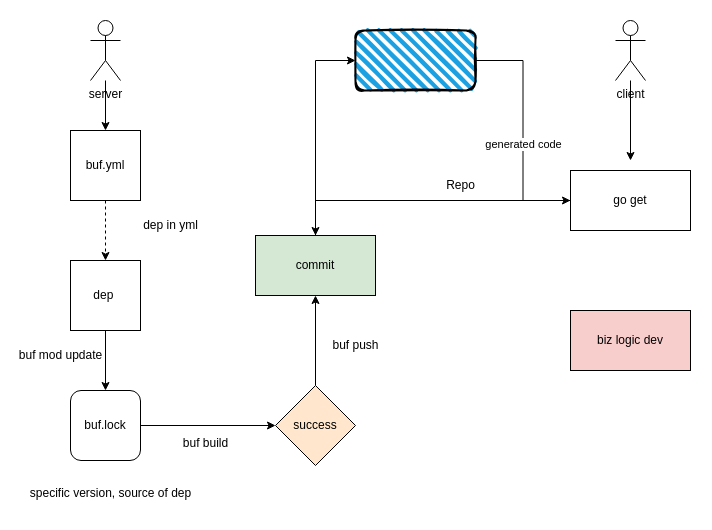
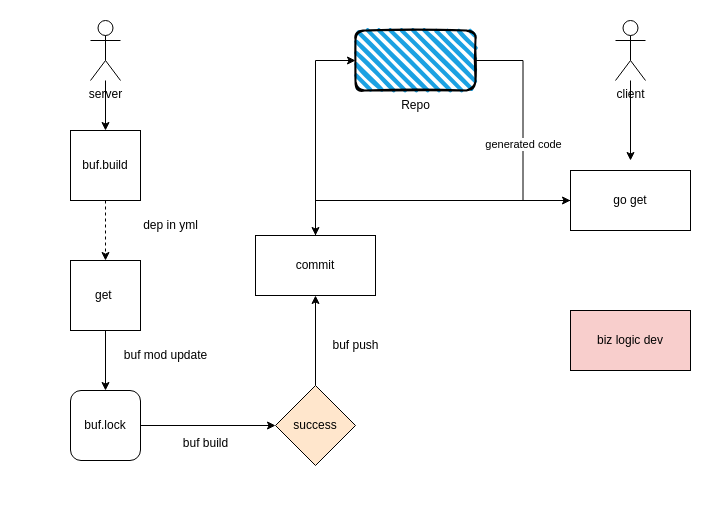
- <mxCell id="3" value="buf.yml" style="whiteSpace=wrap;html=1;aspect=fixed;direction=south;" vertex="1" parent="1"><mxGeometry x="70" y="130" width="70" height="70" as="geometry" /></mxCell>
+ <mxCell id="3" value="buf.build" style="whiteSpace=wrap;html=1;aspect=fixed;direction=south;" vertex="1" parent="1"><mxGeometry x="70" y="130" width="70" height="70" as="geometry" /></mxCell>
- <mxCell id="24" value="Repo" style="text;html=1;align=center;verticalAlign=middle;resizable=0;points=[];autosize=1;strokeColor=none;fillColor=none;" vertex="1" parent="1"><mxGeometry x="435" y="170" width="50" height="30" as="geometry" /></mxCell>
+ <mxCell id="24" value="Repo" style="text;html=1;align=center;verticalAlign=middle;resizable=0;points=[];autosize=1;strokeColor=none;fillColor=none;" vertex="1" parent="1"><mxGeometry x="390" y="90" width="50" height="30" as="geometry" /></mxCell>
- <mxCell id="16" value="commit" style="whiteSpace=wrap;html=1;fillColor=#d5e8d4;" vertex="1" parent="1"><mxGeometry x="255" y="235" width="120" height="60" as="geometry" /></mxCell>
+ <mxCell id="16" value="commit" style="whiteSpace=wrap;html=1;" vertex="1" parent="1"><mxGeometry x="255" y="235" width="120" height="60" as="geometry" /></mxCell>
- <mxCell id="7" value="dep&amp;nbsp;" style="whiteSpace=wrap;html=1;aspect=fixed;direction=south;" vertex="1" parent="1"><mxGeometry x="70" y="260" width="70" height="70" as="geometry" /></mxCell>
+ <mxCell id="7" value="get&amp;nbsp;" style="whiteSpace=wrap;html=1;aspect=fixed;direction=south;" vertex="1" parent="1"><mxGeometry x="70" y="260" width="70" height="70" as="geometry" /></mxCell>
- <mxCell id="10" value="buf mod update" style="text;html=1;align=center;verticalAlign=middle;resizable=0;points=[];autosize=1;strokeColor=none;fillColor=none;" vertex="1" parent="1"><mxGeometry x="5" y="340" width="110" height="30" as="geometry" /></mxCell>
+ <mxCell id="10" value="buf mod update" style="text;html=1;align=center;verticalAlign=middle;resizable=0;points=[];autosize=1;strokeColor=none;fillColor=none;" vertex="1" parent="1"><mxGeometry x="110" y="340" width="110" height="30" as="geometry" /></mxCell>
- <mxCell id="18" value="specific version, source of dep" style="text;html=1;align=center;verticalAlign=middle;resizable=0;points=[];autosize=1;strokeColor=none;fillColor=none;" vertex="1" parent="1"><mxGeometry x="20" y="478" width="180" height="30" as="geometry" /></mxCell>
